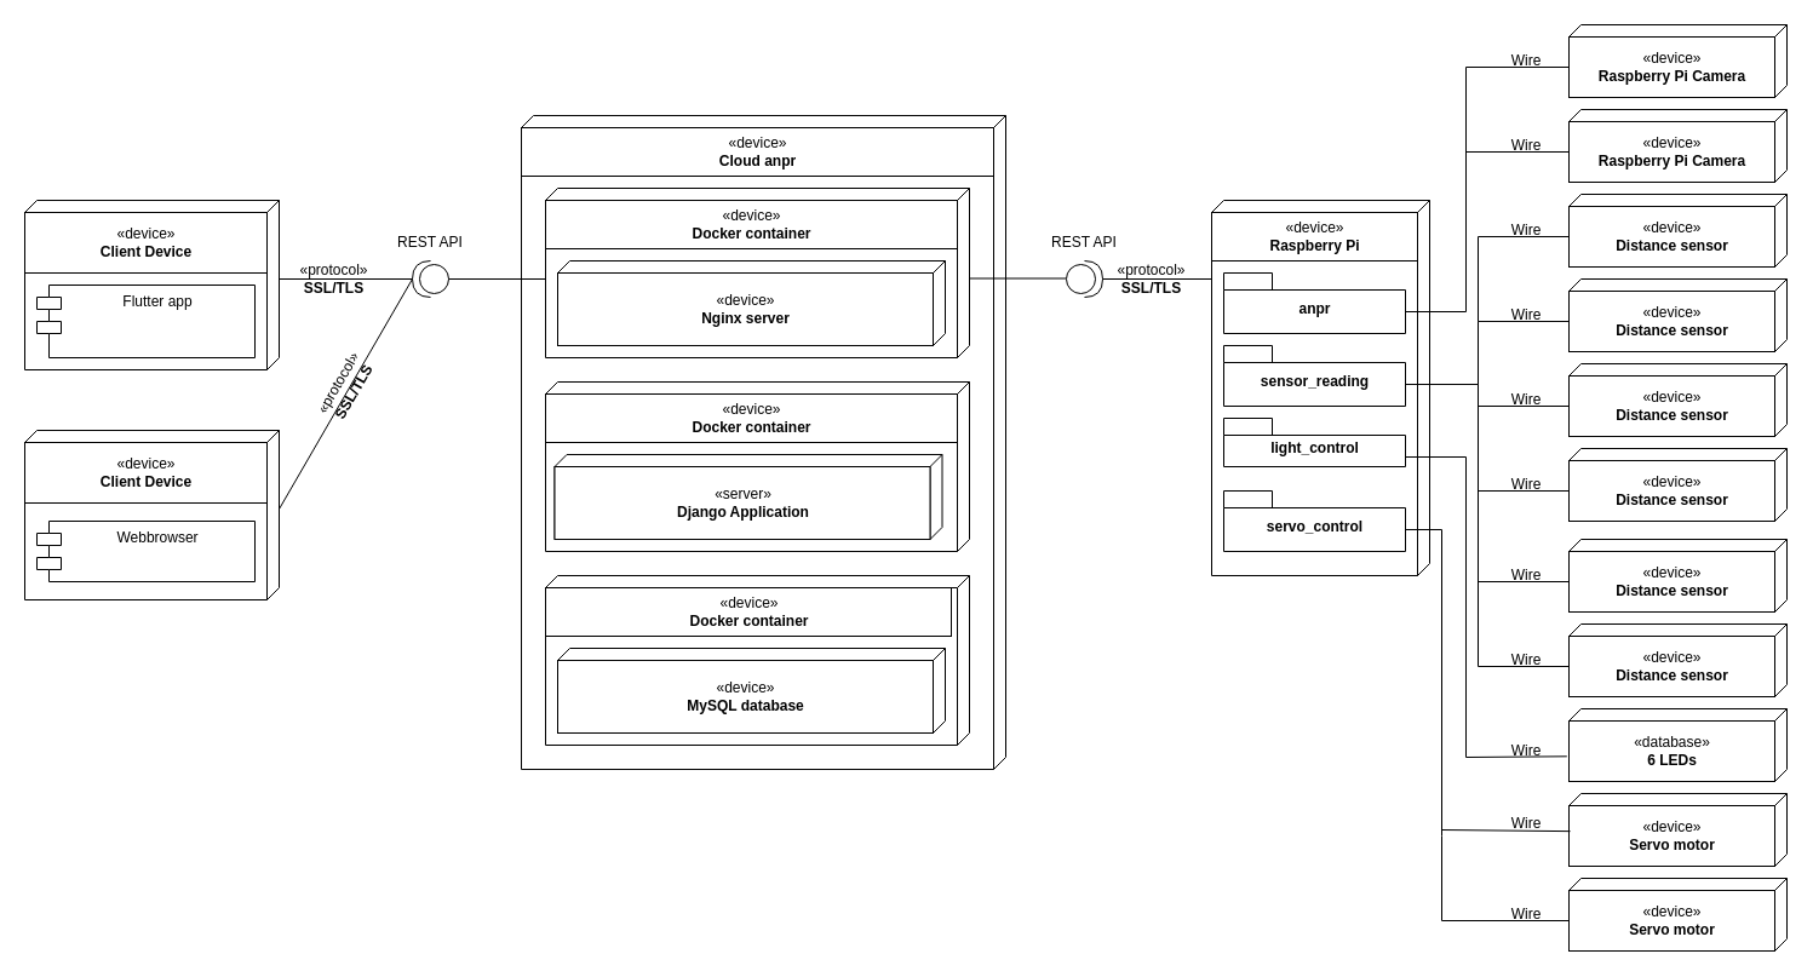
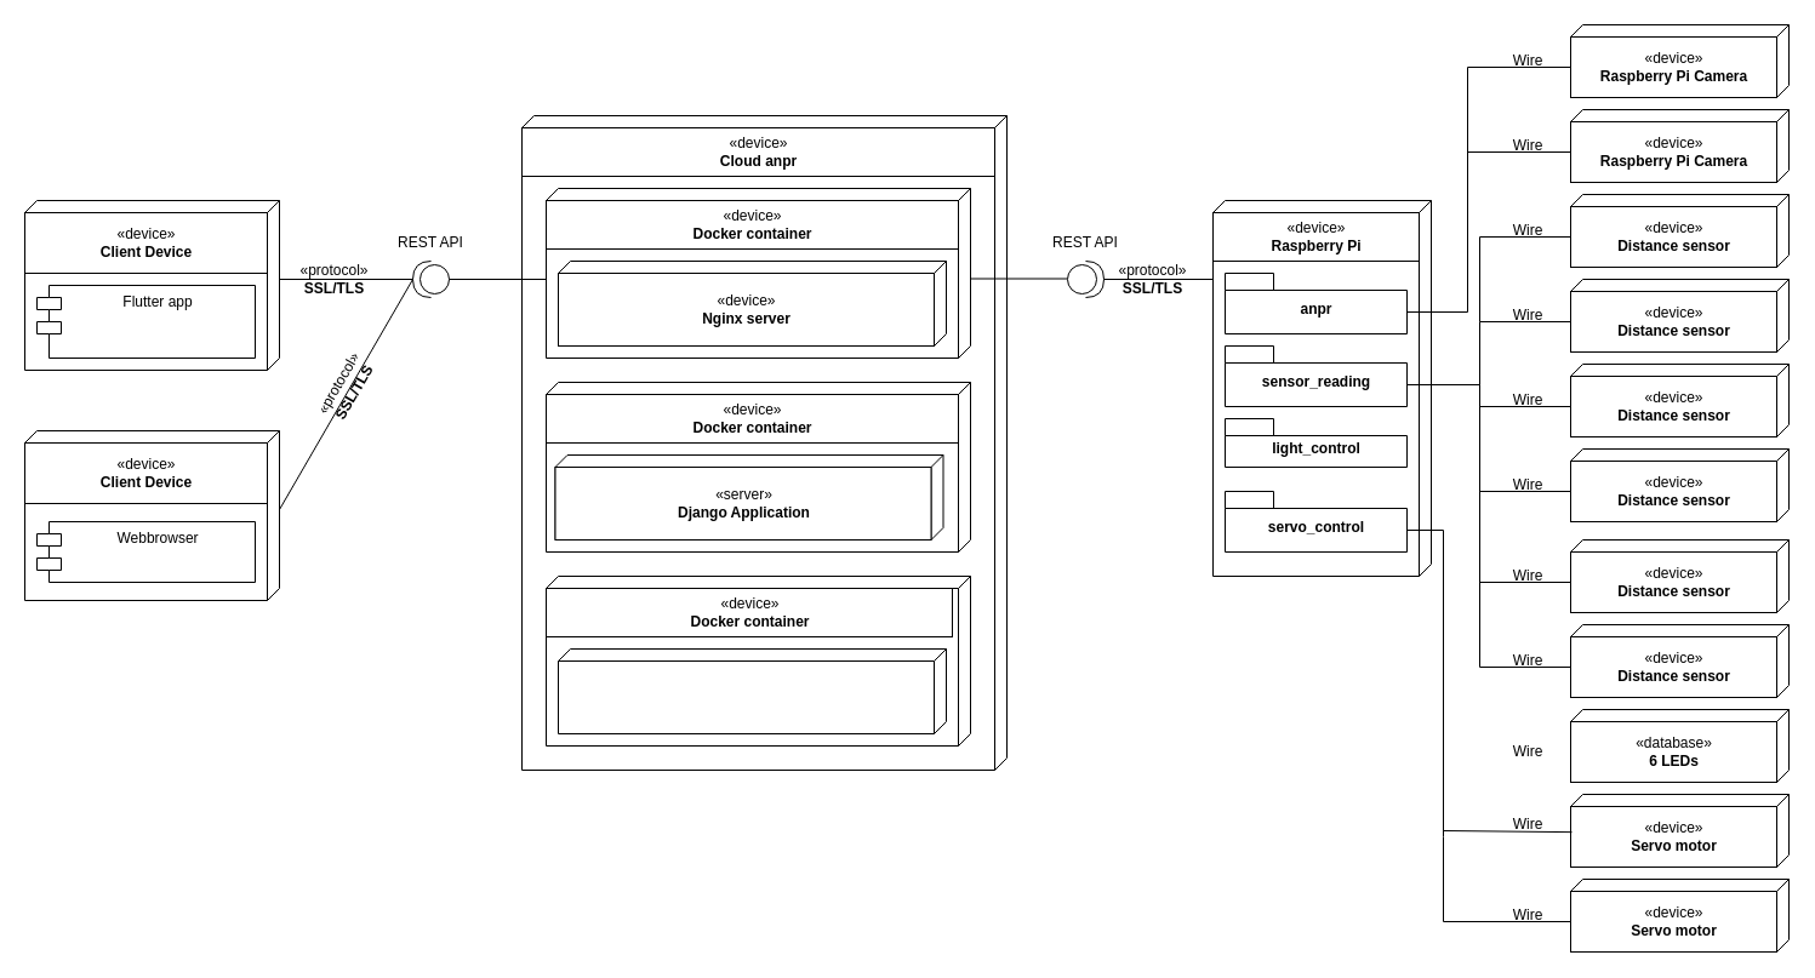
- <mxCell id="64" value="" style="endArrow=none;html=1;rounded=0;exitX=-0.01;exitY=0.586;exitDx=0;exitDy=0;exitPerimeter=0;entryX=0;entryY=0;entryDx=150;entryDy=32;entryPerimeter=0;" parent="1" source="63" target="54" edge="1"><mxGeometry width="50" height="50" relative="1" as="geometry"><mxPoint x="1260" y="555" as="sourcePoint" /><mxPoint x="1310" y="505" as="targetPoint" /><Array as="points"><mxPoint x="1210" y="625" /><mxPoint x="1210" y="377" /></Array></mxGeometry></mxCell>
- <mxCell id="22" value="«device»&lt;br&gt;&lt;b&gt;MySQL database&lt;/b&gt;" style="html=1;strokeColor=default;" parent="1" vertex="1"><mxGeometry x="460" y="545" width="310" height="60" as="geometry" /></mxCell>
